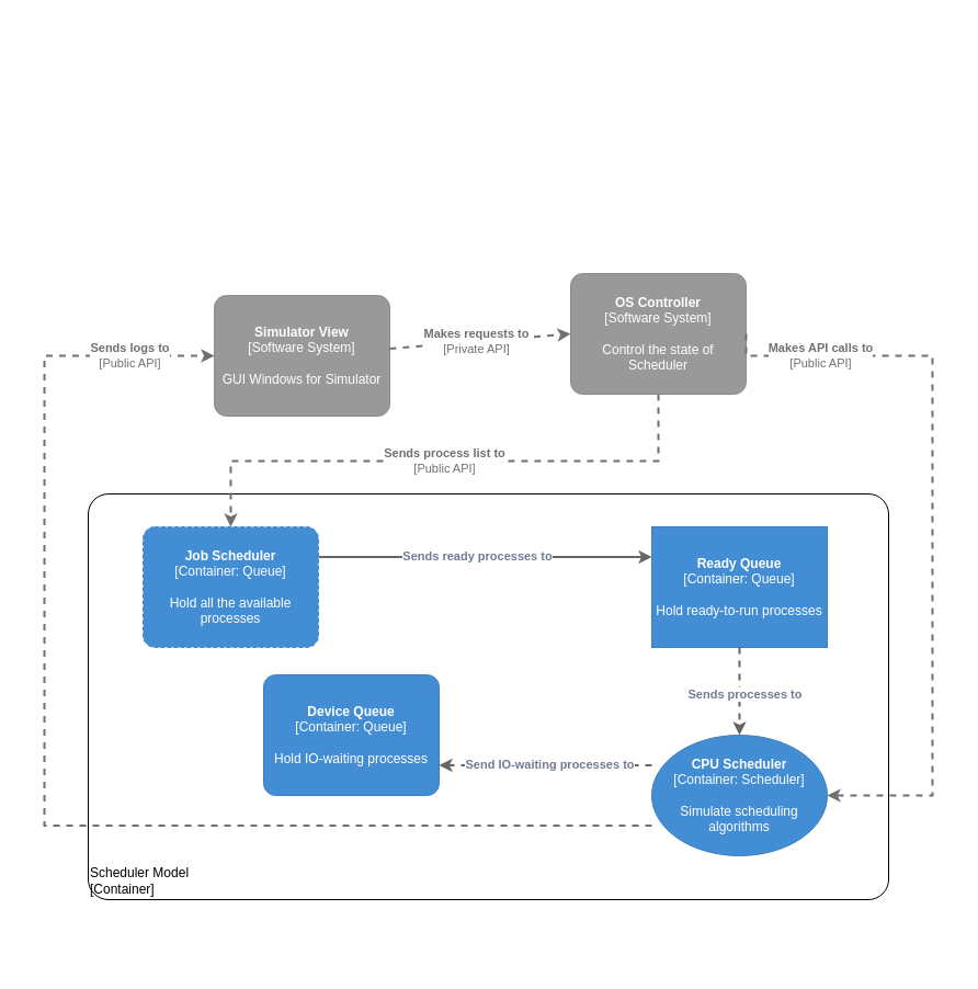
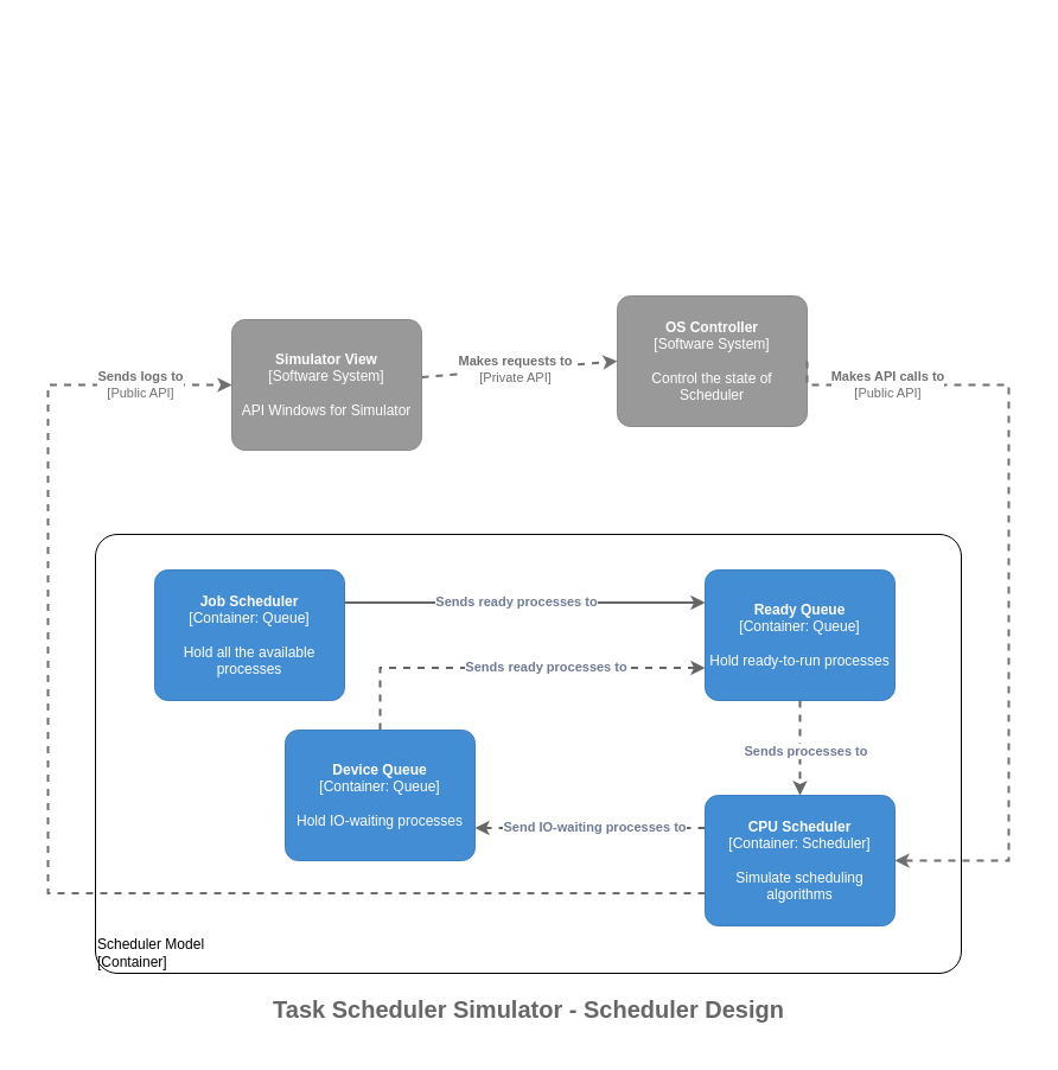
- <mxCell id="6" value="&lt;b&gt;Simulator View&lt;/b&gt;&lt;div&gt;[Software System]&lt;/div&gt;&lt;br&gt;&lt;div&gt;GUI Windows for Simulator&lt;/div&gt;" style="rounded=1;whiteSpace=wrap;html=1;labelBackgroundColor=none;fillColor=#999999;fontColor=#ffffff;align=center;arcSize=10;strokeColor=#8A8A8A;metaEdit=1;metaData={&quot;c4Type&quot;:{&quot;editable&quot;:false}};points=[[0.25,0,0],[0.5,0,0],[0.75,0,0],[1,0.25,0],[1,0.5,0],[1,0.75,0],[0.75,1,0],[0.5,1,0],[0.25,1,0],[0,0.75,0],[0,0.5,0],[0,0.25,0]];" vertex="1" parent="1"><mxGeometry x="195" y="269" width="160" height="110.0" as="geometry" /></mxCell>
+ <mxCell id="6" value="&lt;b&gt;Simulator View&lt;/b&gt;&lt;div&gt;[Software System]&lt;/div&gt;&lt;br&gt;&lt;div&gt;API Windows for Simulator&lt;/div&gt;" style="rounded=1;whiteSpace=wrap;html=1;labelBackgroundColor=none;fillColor=#999999;fontColor=#ffffff;align=center;arcSize=10;strokeColor=#8A8A8A;metaEdit=1;metaData={&quot;c4Type&quot;:{&quot;editable&quot;:false}};points=[[0.25,0,0],[0.5,0,0],[0.75,0,0],[1,0.25,0],[1,0.5,0],[1,0.75,0],[0.75,1,0],[0.5,1,0],[0.25,1,0],[0,0.75,0],[0,0.5,0],[0,0.25,0]];" vertex="1" parent="1"><mxGeometry x="195" y="269" width="160" height="110.0" as="geometry" /></mxCell>
- <mxCell id="9" value="&lt;div style=&quot;text-align: left&quot;&gt;&lt;div style=&quot;text-align: center&quot;&gt;&lt;b&gt;Sends process list to&lt;/b&gt;&lt;/div&gt;&lt;div style=&quot;text-align: center&quot;&gt;[Public API]&lt;/div&gt;&lt;/div&gt;" style="edgeStyle=orthogonalEdgeStyle;rounded=0;html=1;jettySize=auto;orthogonalLoop=1;strokeColor=#707070;strokeWidth=2;fontColor=#707070;jumpStyle=none;dashed=1;metaEdit=1;metaData={&quot;c4Type&quot;:{&quot;editable&quot;:false}};entryX=0.5;entryY=0;entryDx=0;entryDy=0;entryPerimeter=0;exitX=0.5;exitY=1;exitDx=0;exitDy=0;exitPerimeter=0;" edge="1" parent="1" source="8" target="11"><mxGeometry width="160" relative="1" as="geometry"><mxPoint x="580" y="700" as="sourcePoint" /><mxPoint x="980" y="650" as="targetPoint" /><Array as="points"><mxPoint x="600" y="420" /><mxPoint x="210" y="420" /></Array></mxGeometry></mxCell>
- <mxCell id="11" value="&lt;b&gt;Job Scheduler&lt;/b&gt;&lt;div&gt;[Container: Queue]&lt;/div&gt;&lt;br&gt;&lt;div&gt;Hold all the available processes&lt;/div&gt;" style="rounded=1;whiteSpace=wrap;html=1;labelBackgroundColor=none;fillColor=#438DD5;fontColor=#ffffff;align=center;arcSize=10;strokeColor=#3C7FC0;metaEdit=1;metaData={&quot;c4Type&quot;:{&quot;editable&quot;:false}};points=[[0.25,0,0],[0.5,0,0],[0.75,0,0],[1,0.25,0],[1,0.5,0],[1,0.75,0],[0.75,1,0],[0.5,1,0],[0.25,1,0],[0,0.75,0],[0,0.5,0],[0,0.25,0]];dashed=1;" vertex="1" parent="1"><mxGeometry x="130" y="480" width="160" height="110.0" as="geometry" /></mxCell>
+ <mxCell id="11" value="&lt;b&gt;Job Scheduler&lt;/b&gt;&lt;div&gt;[Container: Queue]&lt;/div&gt;&lt;br&gt;&lt;div&gt;Hold all the available processes&lt;/div&gt;" style="rounded=1;whiteSpace=wrap;html=1;labelBackgroundColor=none;fillColor=#438DD5;fontColor=#ffffff;align=center;arcSize=10;strokeColor=#3C7FC0;metaEdit=1;metaData={&quot;c4Type&quot;:{&quot;editable&quot;:false}};points=[[0.25,0,0],[0.5,0,0],[0.75,0,0],[1,0.25,0],[1,0.5,0],[1,0.75,0],[0.75,1,0],[0.5,1,0],[0.25,1,0],[0,0.75,0],[0,0.5,0],[0,0.25,0]];" vertex="1" parent="1"><mxGeometry x="130" y="480" width="160" height="110.0" as="geometry" /></mxCell>
- <mxCell id="10" value="&lt;b&gt;Ready Queue&lt;/b&gt;&lt;div&gt;[Container: Queue]&lt;/div&gt;&lt;br&gt;&lt;div&gt;Hold ready-to-run processes&lt;/div&gt;" style="whiteSpace=wrap;html=1;labelBackgroundColor=none;fillColor=#438DD5;fontColor=#ffffff;align=center;arcSize=10;strokeColor=#3C7FC0;metaEdit=1;metaData={&quot;c4Type&quot;:{&quot;editable&quot;:false}};points=[[0.25,0,0],[0.5,0,0],[0.75,0,0],[1,0.25,0],[1,0.5,0],[1,0.75,0],[0.75,1,0],[0.5,1,0],[0.25,1,0],[0,0.75,0],[0,0.5,0],[0,0.25,0]];rounded=0;" vertex="1" parent="1"><mxGeometry x="594" y="480" width="160" height="110.0" as="geometry" /></mxCell>
+ <mxCell id="10" value="&lt;b&gt;Ready Queue&lt;/b&gt;&lt;div&gt;[Container: Queue]&lt;/div&gt;&lt;br&gt;&lt;div&gt;Hold ready-to-run processes&lt;/div&gt;" style="rounded=1;whiteSpace=wrap;html=1;labelBackgroundColor=none;fillColor=#438DD5;fontColor=#ffffff;align=center;arcSize=10;strokeColor=#3C7FC0;metaEdit=1;metaData={&quot;c4Type&quot;:{&quot;editable&quot;:false}};points=[[0.25,0,0],[0.5,0,0],[0.75,0,0],[1,0.25,0],[1,0.5,0],[1,0.75,0],[0.75,1,0],[0.5,1,0],[0.25,1,0],[0,0.75,0],[0,0.5,0],[0,0.25,0]];" vertex="1" parent="1"><mxGeometry x="594" y="480" width="160" height="110.0" as="geometry" /></mxCell>
+ <mxCell id="16" style="edgeStyle=orthogonalEdgeStyle;rounded=0;orthogonalLoop=1;jettySize=auto;html=1;dashed=1;strokeColor=#666666;strokeWidth=2;fillColor=#f5f5f5;entryX=0;entryY=0.75;entryDx=0;entryDy=0;entryPerimeter=0;exitX=0.5;exitY=0;exitDx=0;exitDy=0;exitPerimeter=0;" edge="1" parent="1" source="13" target="10"><mxGeometry relative="1" as="geometry"><mxPoint x="340" y="590" as="sourcePoint" /><mxPoint x="534" y="590" as="targetPoint" /></mxGeometry></mxCell>
+ <mxCell id="17" value="&lt;b&gt;Sends ready processes to&lt;/b&gt;" style="edgeLabel;html=1;align=center;verticalAlign=middle;resizable=0;points=[];fontColor=#707b95;" vertex="1" connectable="0" parent="16"><mxGeometry x="0.024" y="-1" relative="1" as="geometry"><mxPoint x="25" y="-2" as="offset" /></mxGeometry></mxCell>
- <mxCell id="12" value="&lt;b&gt;CPU Scheduler&lt;/b&gt;&lt;div&gt;[Container: Scheduler]&lt;/div&gt;&lt;br&gt;&lt;div&gt;Simulate scheduling algorithms&lt;/div&gt;" style="ellipse;whiteSpace=wrap;html=1;labelBackgroundColor=none;fillColor=#438DD5;fontColor=#ffffff;align=center;arcSize=10;strokeColor=#3C7FC0;metaEdit=1;metaData={&quot;c4Type&quot;:{&quot;editable&quot;:false}};points=[[0.25,0,0],[0.5,0,0],[0.75,0,0],[1,0.25,0],[1,0.5,0],[1,0.75,0],[0.75,1,0],[0.5,1,0],[0.25,1,0],[0,0.75,0],[0,0.5,0],[0,0.25,0]];" vertex="1" parent="1"><mxGeometry x="594" y="670" width="160" height="110.0" as="geometry" /></mxCell>
+ <mxCell id="12" value="&lt;b&gt;CPU Scheduler&lt;/b&gt;&lt;div&gt;[Container: Scheduler]&lt;/div&gt;&lt;br&gt;&lt;div&gt;Simulate scheduling algorithms&lt;/div&gt;" style="rounded=1;whiteSpace=wrap;html=1;labelBackgroundColor=none;fillColor=#438DD5;fontColor=#ffffff;align=center;arcSize=10;strokeColor=#3C7FC0;metaEdit=1;metaData={&quot;c4Type&quot;:{&quot;editable&quot;:false}};points=[[0.25,0,0],[0.5,0,0],[0.75,0,0],[1,0.25,0],[1,0.5,0],[1,0.75,0],[0.75,1,0],[0.5,1,0],[0.25,1,0],[0,0.75,0],[0,0.5,0],[0,0.25,0]];" vertex="1" parent="1"><mxGeometry x="594" y="670" width="160" height="110.0" as="geometry" /></mxCell>
+ <mxCell id="22" value="Task Scheduler Simulator - Scheduler Design" style="text;html=1;strokeColor=none;fillColor=none;align=center;verticalAlign=middle;whiteSpace=wrap;rounded=0;fontStyle=1;fontColor=#666666;fontSize=20;" vertex="1" parent="1"><mxGeometry x="202.5" y="840" width="485" height="20" as="geometry" /></mxCell>
